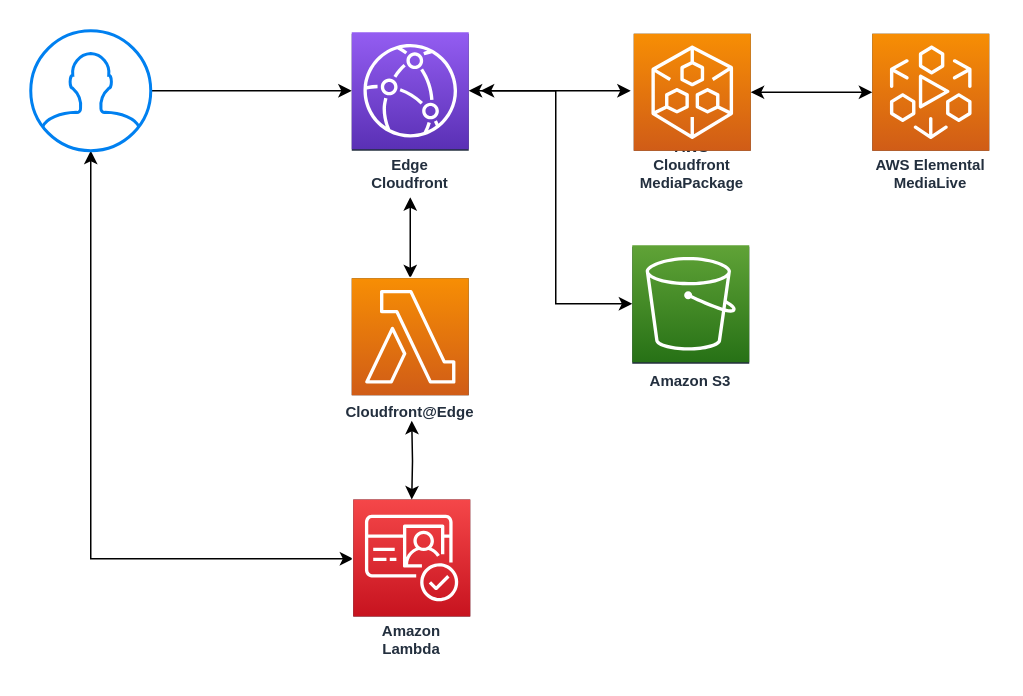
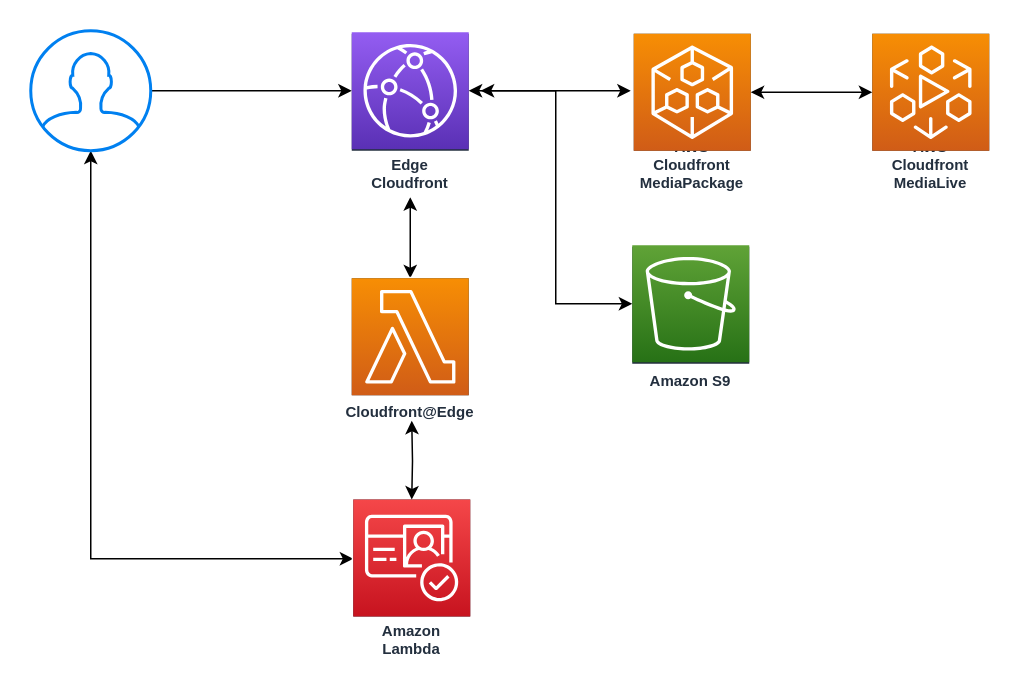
- <mxCell id="8" value="AWS Elemental MediaLive" style="outlineConnect=0;fontColor=#232F3E;gradientColor=none;strokeColor=#ffffff;fillColor=#232F3E;dashed=0;verticalLabelPosition=middle;verticalAlign=bottom;align=center;html=1;whiteSpace=wrap;fontSize=10;fontStyle=1;spacing=3;shape=mxgraph.aws4.productIcon;prIcon=mxgraph.aws4.elemental_medialive;" vertex="1" parent="1"><mxGeometry x="580" y="21" width="80" height="110" as="geometry" /></mxCell>
+ <mxCell id="8" value="AWS Cloudfront MediaLive" style="outlineConnect=0;fontColor=#232F3E;gradientColor=none;strokeColor=#ffffff;fillColor=#232F3E;dashed=0;verticalLabelPosition=middle;verticalAlign=bottom;align=center;html=1;whiteSpace=wrap;fontSize=10;fontStyle=1;spacing=3;shape=mxgraph.aws4.productIcon;prIcon=mxgraph.aws4.elemental_medialive;" vertex="1" parent="1"><mxGeometry x="580" y="21" width="80" height="110" as="geometry" /></mxCell>
- <mxCell id="16" value="Amazon S3" style="outlineConnect=0;fontColor=#232F3E;gradientColor=none;strokeColor=#ffffff;fillColor=#232F3E;dashed=0;verticalLabelPosition=middle;verticalAlign=bottom;align=center;html=1;whiteSpace=wrap;fontSize=10;fontStyle=1;spacing=3;shape=mxgraph.aws4.productIcon;prIcon=mxgraph.aws4.s3;" vertex="1" parent="1"><mxGeometry x="420" y="163" width="80" height="100" as="geometry" /></mxCell>
+ <mxCell id="16" value="Amazon S9" style="outlineConnect=0;fontColor=#232F3E;gradientColor=none;strokeColor=#ffffff;fillColor=#232F3E;dashed=0;verticalLabelPosition=middle;verticalAlign=bottom;align=center;html=1;whiteSpace=wrap;fontSize=10;fontStyle=1;spacing=3;shape=mxgraph.aws4.productIcon;prIcon=mxgraph.aws4.s3;" vertex="1" parent="1"><mxGeometry x="420" y="163" width="80" height="100" as="geometry" /></mxCell>
